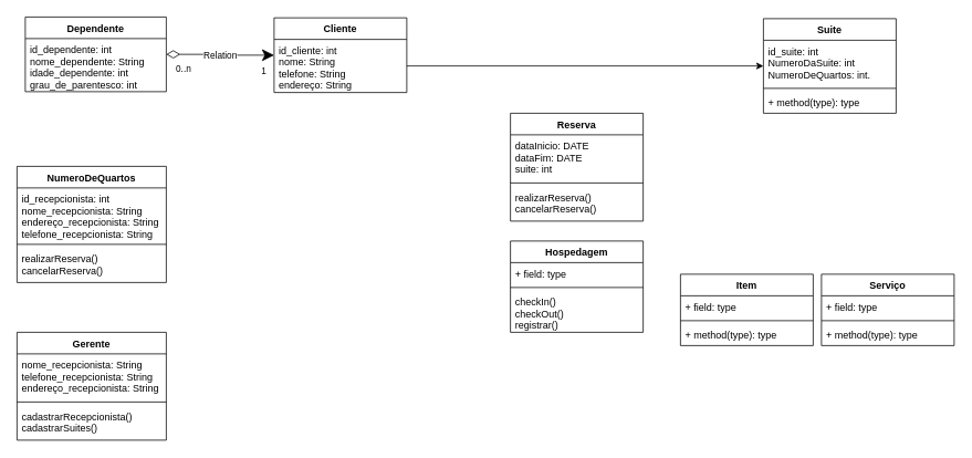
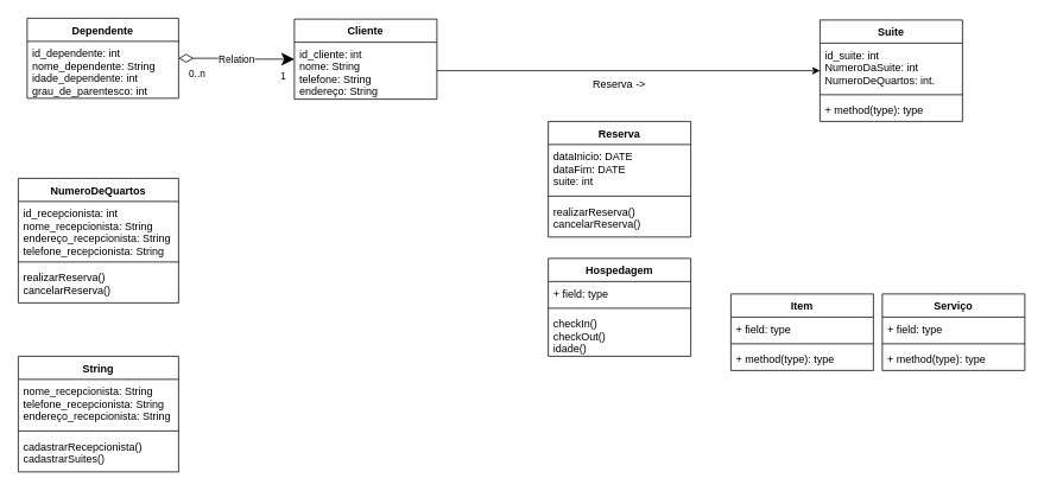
+ <mxCell id="30" value="Reserva -&amp;gt;" style="text;html=1;strokeColor=none;fillColor=none;align=center;verticalAlign=middle;whiteSpace=wrap;rounded=0;" vertex="1" parent="1"><mxGeometry x="660" y="80" width="70" height="30" as="geometry" /></mxCell>
- <mxCell id="24" value="checkIn()&#10;checkOut()&#10;registrar()" style="text;strokeColor=none;fillColor=none;align=left;verticalAlign=top;spacingLeft=4;spacingRight=4;overflow=hidden;rotatable=0;points=[[0,0.5],[1,0.5]];portConstraint=eastwest;" vertex="1" parent="21"><mxGeometry y="60" width="160" height="50" as="geometry" /></mxCell>
+ <mxCell id="24" value="checkIn()&#10;checkOut()&#10;idade()" style="text;strokeColor=none;fillColor=none;align=left;verticalAlign=top;spacingLeft=4;spacingRight=4;overflow=hidden;rotatable=0;points=[[0,0.5],[1,0.5]];portConstraint=eastwest;" vertex="1" parent="21"><mxGeometry y="60" width="160" height="50" as="geometry" /></mxCell>
- <mxCell id="14" value="Gerente" style="swimlane;fontStyle=1;align=center;verticalAlign=top;childLayout=stackLayout;horizontal=1;startSize=26;horizontalStack=0;resizeParent=1;resizeParentMax=0;resizeLast=0;collapsible=1;marginBottom=0;" vertex="1" parent="1"><mxGeometry x="20" y="400" width="180" height="130" as="geometry" /></mxCell>
+ <mxCell id="14" value="String" style="swimlane;fontStyle=1;align=center;verticalAlign=top;childLayout=stackLayout;horizontal=1;startSize=26;horizontalStack=0;resizeParent=1;resizeParentMax=0;resizeLast=0;collapsible=1;marginBottom=0;" vertex="1" parent="1"><mxGeometry x="20" y="400" width="180" height="130" as="geometry" /></mxCell>
